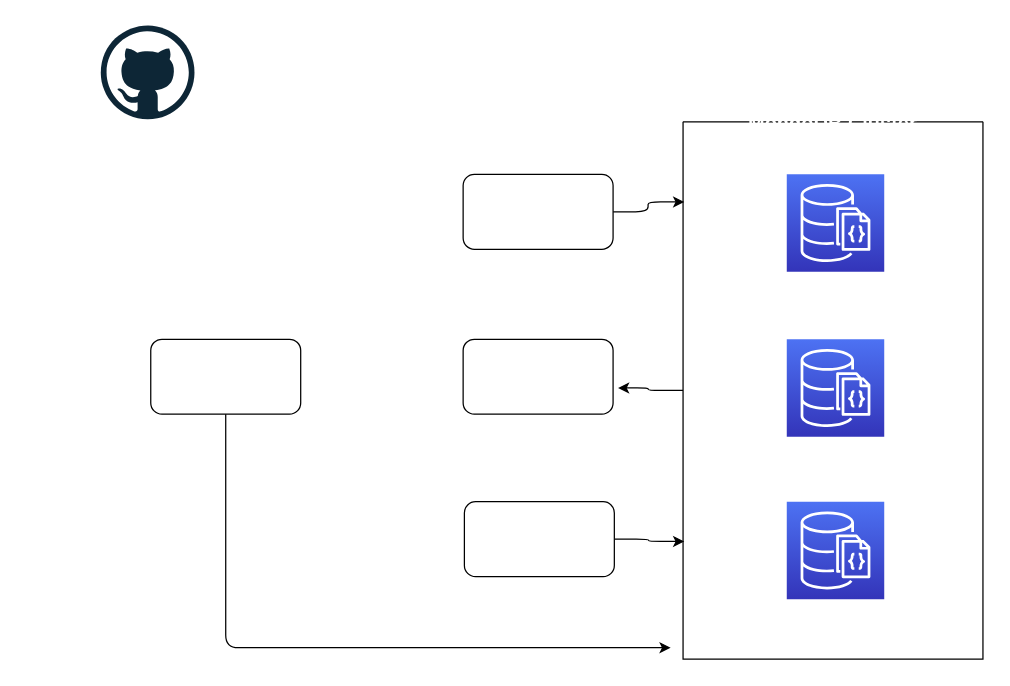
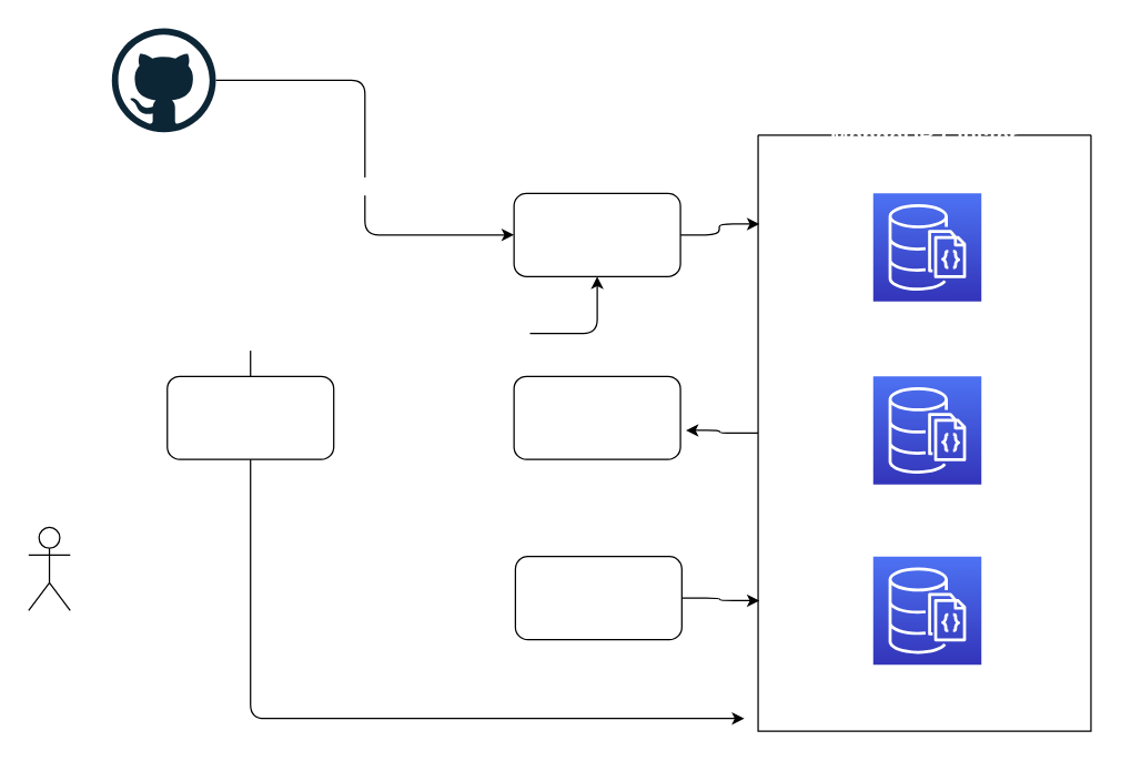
+ <mxCell id="12" style="edgeStyle=orthogonalEdgeStyle;html=1;entryX=0;entryY=0.5;entryDx=0;entryDy=0;fontColor=#FFFFFF;" edge="1" parent="1" source="14" target="4"><mxGeometry relative="1" as="geometry" /></mxCell>
+ <mxCell id="13" value="Fetch all issues of the repo" style="edgeLabel;html=1;align=center;verticalAlign=middle;resizable=0;points=[];fontColor=#FFFFFF;" vertex="1" connectable="0" parent="12"><mxGeometry x="0.118" y="1" relative="1" as="geometry"><mxPoint as="offset" /></mxGeometry></mxCell>
+ <mxCell id="9" style="edgeStyle=orthogonalEdgeStyle;html=1;entryX=0.5;entryY=1;entryDx=0;entryDy=0;fontSize=16;fontColor=#FFFFFF;" edge="1" parent="1" source="11" target="4"><mxGeometry relative="1" as="geometry"><Array as="points"><mxPoint x="180" y="240" /><mxPoint x="430" y="240" /></Array></mxGeometry></mxCell>
+ <mxCell id="10" value="Fetch kubernetes/kubernetes" style="edgeLabel;html=1;align=center;verticalAlign=middle;resizable=0;points=[];fontSize=16;fontColor=#FFFFFF;" vertex="1" connectable="0" parent="9"><mxGeometry x="-0.205" y="-2" relative="1" as="geometry"><mxPoint as="offset" /></mxGeometry></mxCell>
+ <mxCell id="15" value="User" style="shape=umlActor;verticalLabelPosition=bottom;verticalAlign=top;html=1;outlineConnect=0;fontColor=#FFFFFF;" vertex="1" parent="1"><mxGeometry x="20" y="380" width="30" height="60" as="geometry" /></mxCell>
